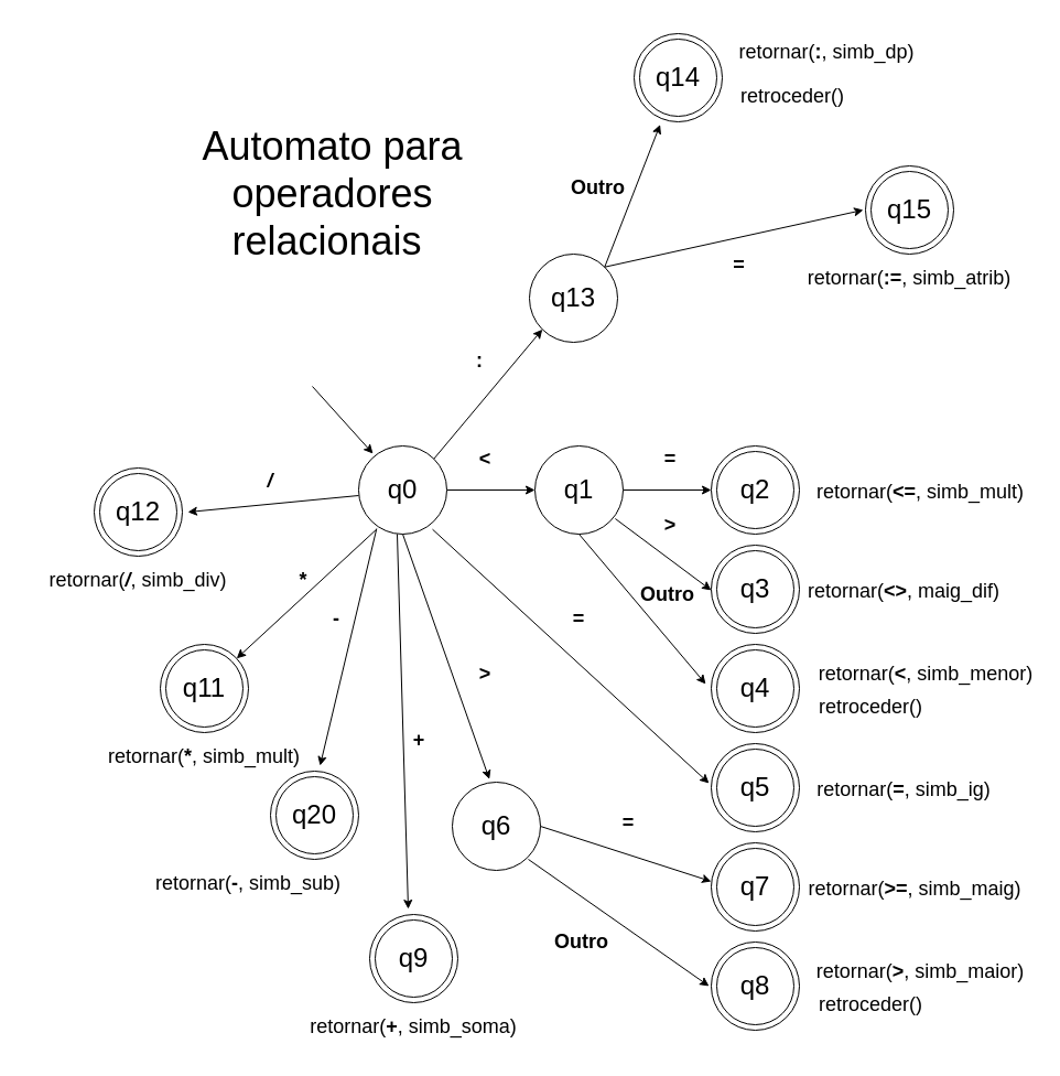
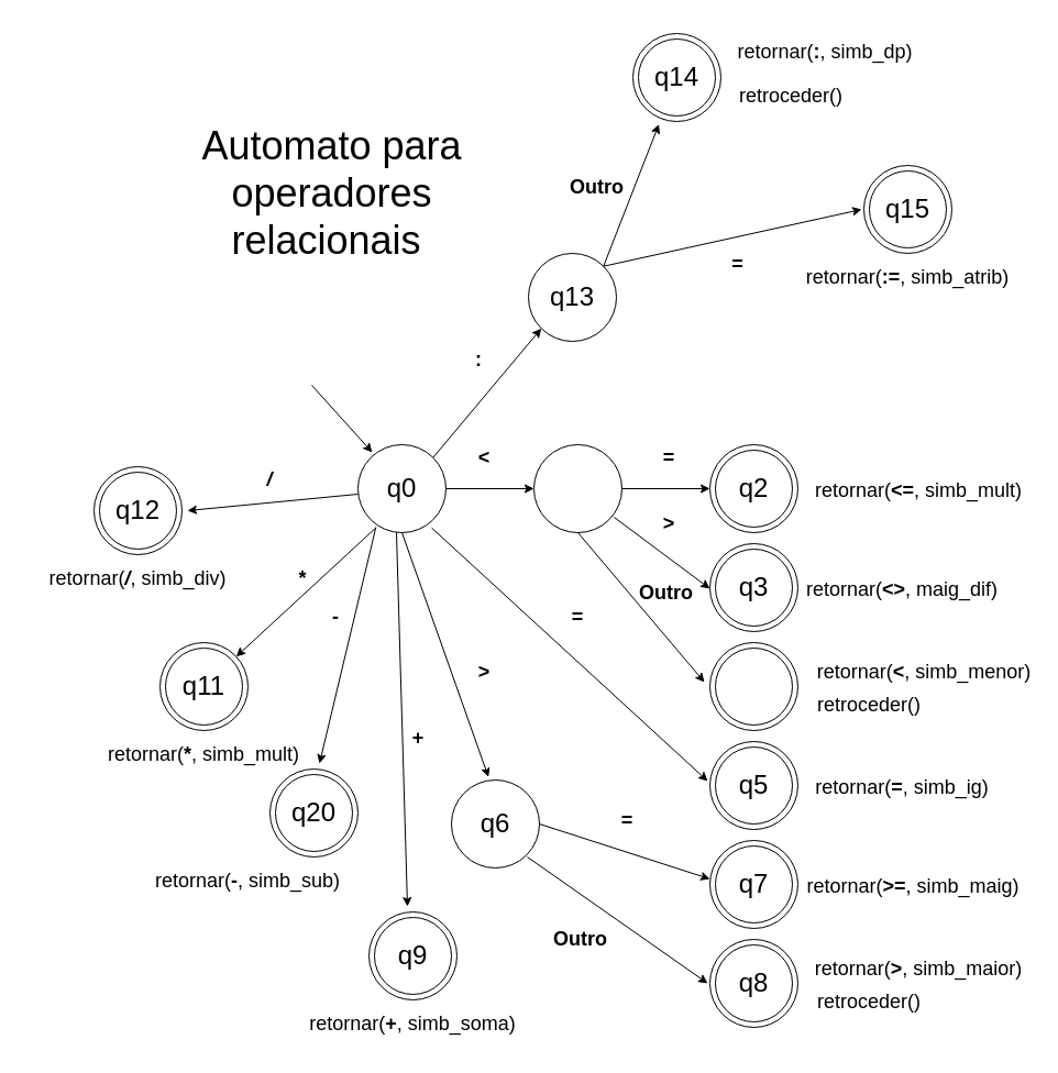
- <mxCell id="9" value="&lt;font style=&quot;font-size: 24px;&quot;&gt;q1&lt;/font&gt;" style="text;html=1;strokeColor=none;fillColor=none;align=center;verticalAlign=middle;whiteSpace=wrap;rounded=0;" parent="1" vertex="1"><mxGeometry x="495" y="429" width="60" height="30" as="geometry" /></mxCell>
- <mxCell id="22" value="&lt;font style=&quot;font-size: 24px;&quot;&gt;q4&lt;/font&gt;" style="text;html=1;strokeColor=none;fillColor=none;align=center;verticalAlign=middle;whiteSpace=wrap;rounded=0;" parent="1" vertex="1"><mxGeometry x="655" y="609" width="60" height="30" as="geometry" /></mxCell>
